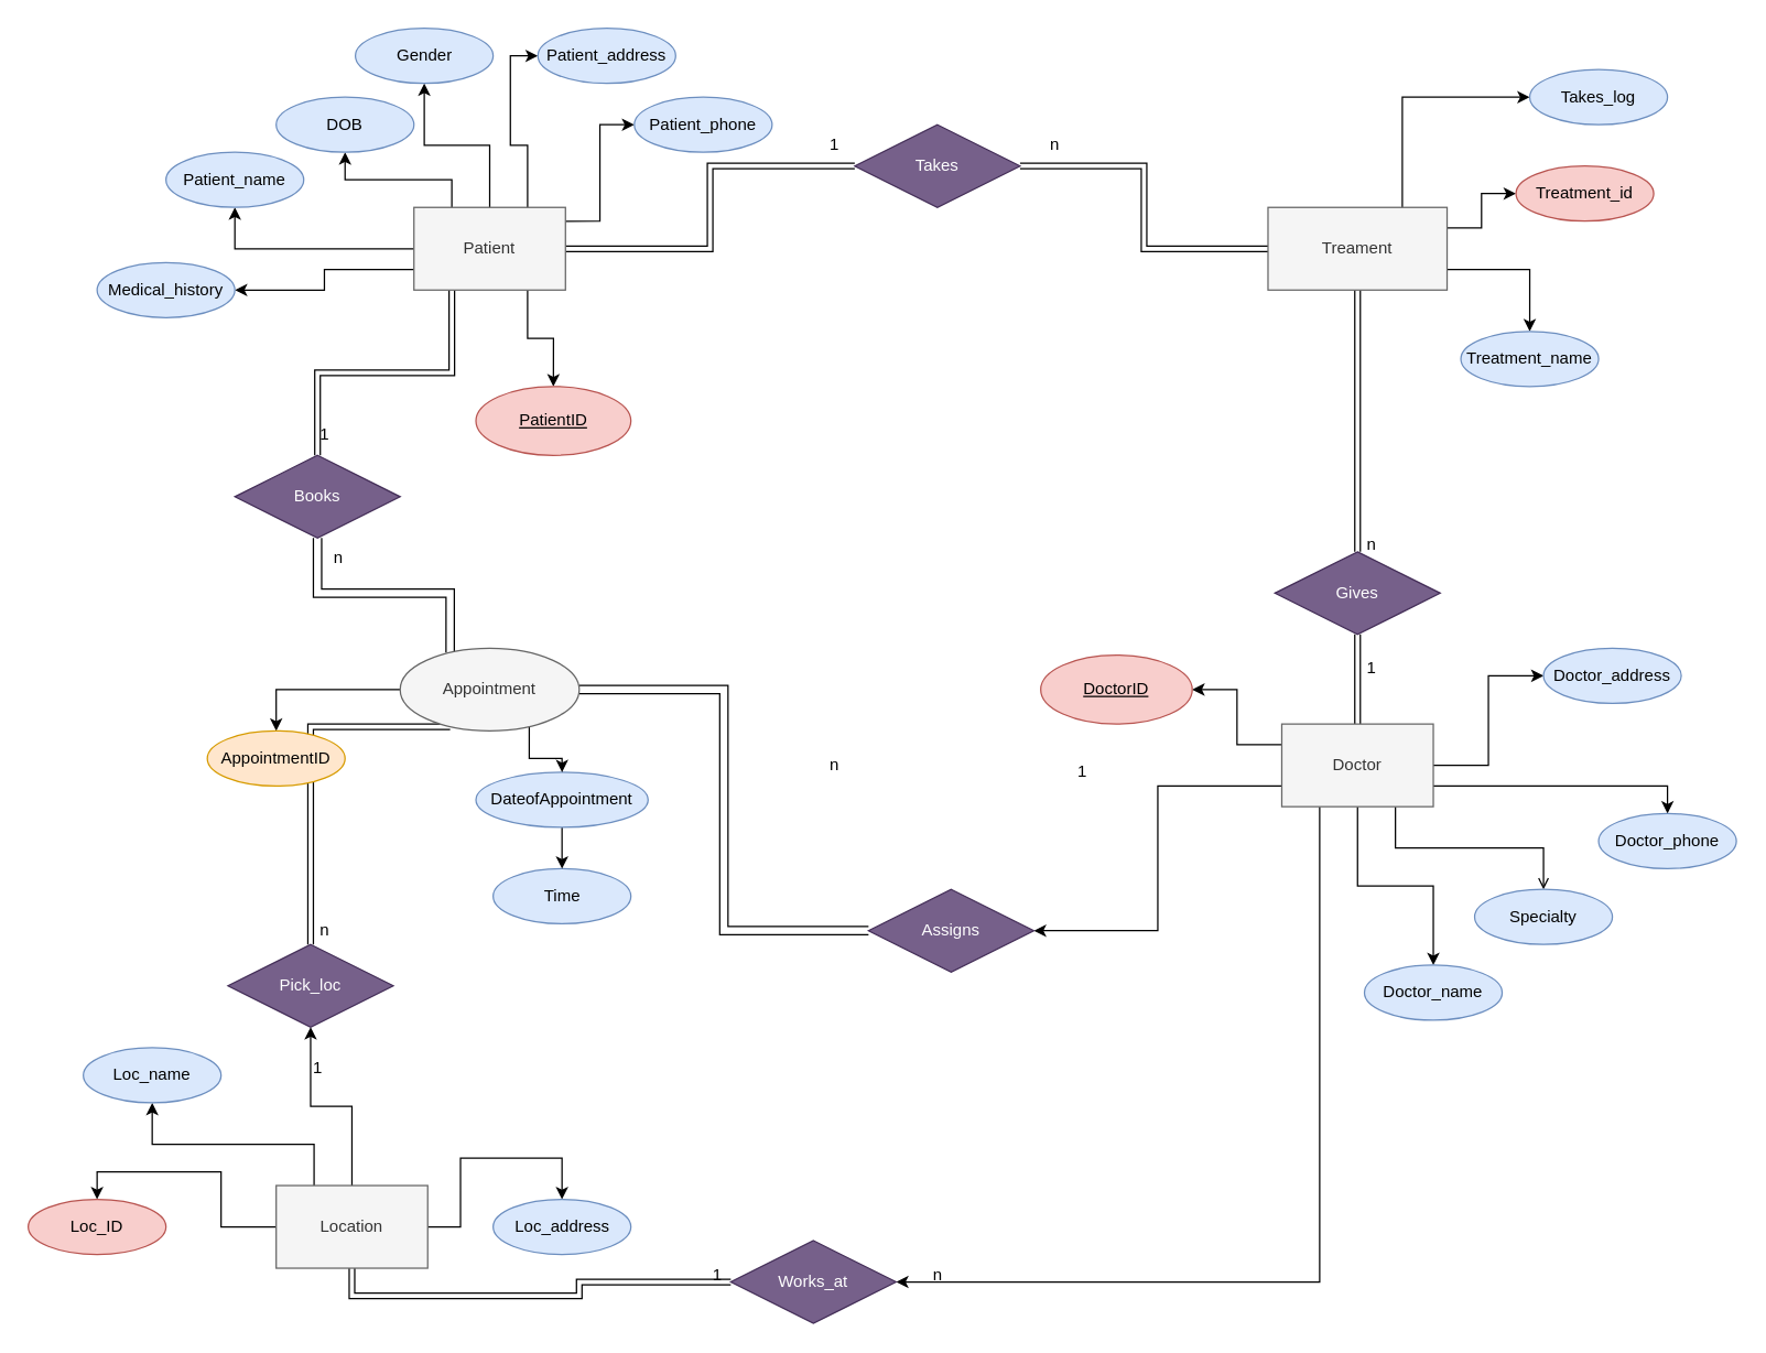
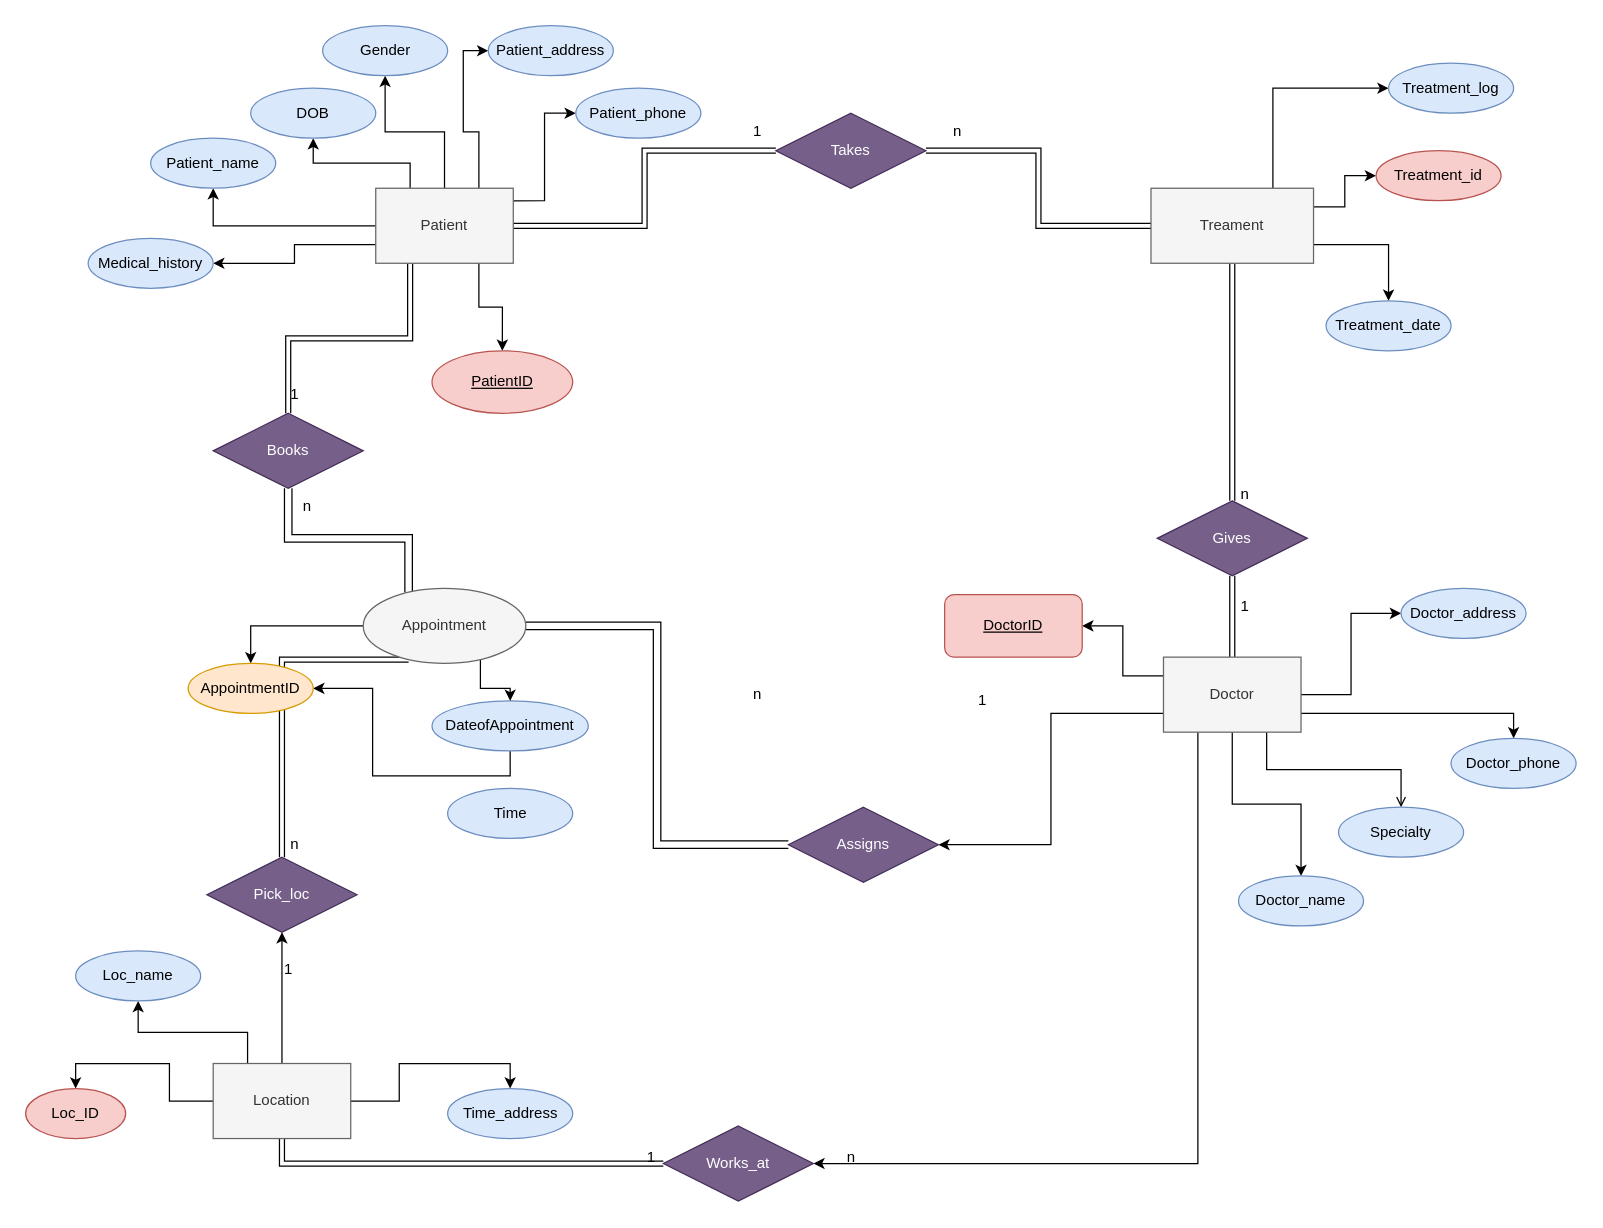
- <mxCell id="64" value="Takes_log" style="ellipse;whiteSpace=wrap;html=1;align=center;fillColor=#dae8fc;strokeColor=#6c8ebf;" parent="1" vertex="1"><mxGeometry x="1110" y="50" width="100" height="40" as="geometry" /></mxCell>
+ <mxCell id="64" value="Treatment_log" style="ellipse;whiteSpace=wrap;html=1;align=center;fillColor=#dae8fc;strokeColor=#6c8ebf;" parent="1" vertex="1"><mxGeometry x="1110" y="50" width="100" height="40" as="geometry" /></mxCell>
- <mxCell id="62" value="Treatment_name" style="ellipse;whiteSpace=wrap;html=1;align=center;fillColor=#dae8fc;strokeColor=#6c8ebf;" parent="1" vertex="1"><mxGeometry x="1060" y="240" width="100" height="40" as="geometry" /></mxCell>
+ <mxCell id="62" value="Treatment_date" style="ellipse;whiteSpace=wrap;html=1;align=center;fillColor=#dae8fc;strokeColor=#6c8ebf;" parent="1" vertex="1"><mxGeometry x="1060" y="240" width="100" height="40" as="geometry" /></mxCell>
- <mxCell id="27" value="DoctorID" style="ellipse;whiteSpace=wrap;html=1;align=center;fontStyle=4;fillColor=#f8cecc;strokeColor=#b85450;" parent="1" vertex="1"><mxGeometry x="755" y="475" width="110" height="50" as="geometry" /></mxCell>
+ <mxCell id="27" value="DoctorID" style="whiteSpace=wrap;html=1;align=center;fontStyle=4;fillColor=#f8cecc;strokeColor=#b85450;rounded=1;" parent="1" vertex="1"><mxGeometry x="755" y="475" width="110" height="50" as="geometry" /></mxCell>
- <mxCell id="33" style="edgeStyle=orthogonalEdgeStyle;rounded=0;orthogonalLoop=1;jettySize=auto;html=1;exitX=0.5;exitY=1;exitDx=0;exitDy=0;entryX=0.5;entryY=0;entryDx=0;entryDy=0;" parent="1" source="34" target="32" edge="1"><mxGeometry relative="1" as="geometry" /></mxCell>
+ <mxCell id="33" style="edgeStyle=orthogonalEdgeStyle;rounded=0;orthogonalLoop=1;jettySize=auto;html=1;exitX=0.5;exitY=1;exitDx=0;exitDy=0;" parent="1" source="34" target="44" edge="1"><mxGeometry relative="1" as="geometry" /></mxCell>
- <mxCell id="53" value="Loc_ID" style="ellipse;whiteSpace=wrap;html=1;align=center;fillColor=#f8cecc;strokeColor=#b85450;" parent="1" vertex="1"><mxGeometry x="20" y="870" width="100" height="40" as="geometry" /></mxCell>
+ <mxCell id="53" value="Loc_ID" style="ellipse;whiteSpace=wrap;html=1;align=center;fillColor=#f8cecc;strokeColor=#b85450;" parent="1" vertex="1"><mxGeometry x="20" y="870" width="80" height="40" as="geometry" /></mxCell>
- <mxCell id="51" value="Location" style="whiteSpace=wrap;html=1;align=center;fillColor=#f5f5f5;fontColor=#333333;strokeColor=#666666;" parent="1" vertex="1"><mxGeometry x="200" y="860" width="110" height="60" as="geometry" /></mxCell>
+ <mxCell id="51" value="Location" style="whiteSpace=wrap;html=1;align=center;fillColor=#f5f5f5;fontColor=#333333;strokeColor=#666666;" parent="1" vertex="1"><mxGeometry x="170" y="850" width="110" height="60" as="geometry" /></mxCell>
- <mxCell id="54" value="Loc_address" style="ellipse;whiteSpace=wrap;html=1;align=center;fillColor=#dae8fc;strokeColor=#6c8ebf;" parent="1" vertex="1"><mxGeometry x="357.5" y="870" width="100" height="40" as="geometry" /></mxCell>
+ <mxCell id="54" value="Time_address" style="ellipse;whiteSpace=wrap;html=1;align=center;fillColor=#dae8fc;strokeColor=#6c8ebf;" parent="1" vertex="1"><mxGeometry x="357.5" y="870" width="100" height="40" as="geometry" /></mxCell>
